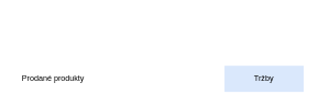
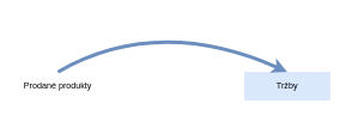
+ <mxCell id="4" value="" style="curved=1;endArrow=classic;html=1;rounded=0;exitX=0.5;exitY=0;exitDx=0;exitDy=0;entryX=0.5;entryY=0;entryDx=0;entryDy=0;fillColor=#dae8fc;strokeColor=#6c8ebf;strokeWidth=5;" edge="1" parent="1" source="2" target="3"><mxGeometry width="50" height="50" relative="1" as="geometry"><mxPoint x="340" y="210" as="sourcePoint" /><mxPoint x="390" y="160" as="targetPoint" /><Array as="points"><mxPoint x="220" y="20" /></Array></mxGeometry></mxCell>
